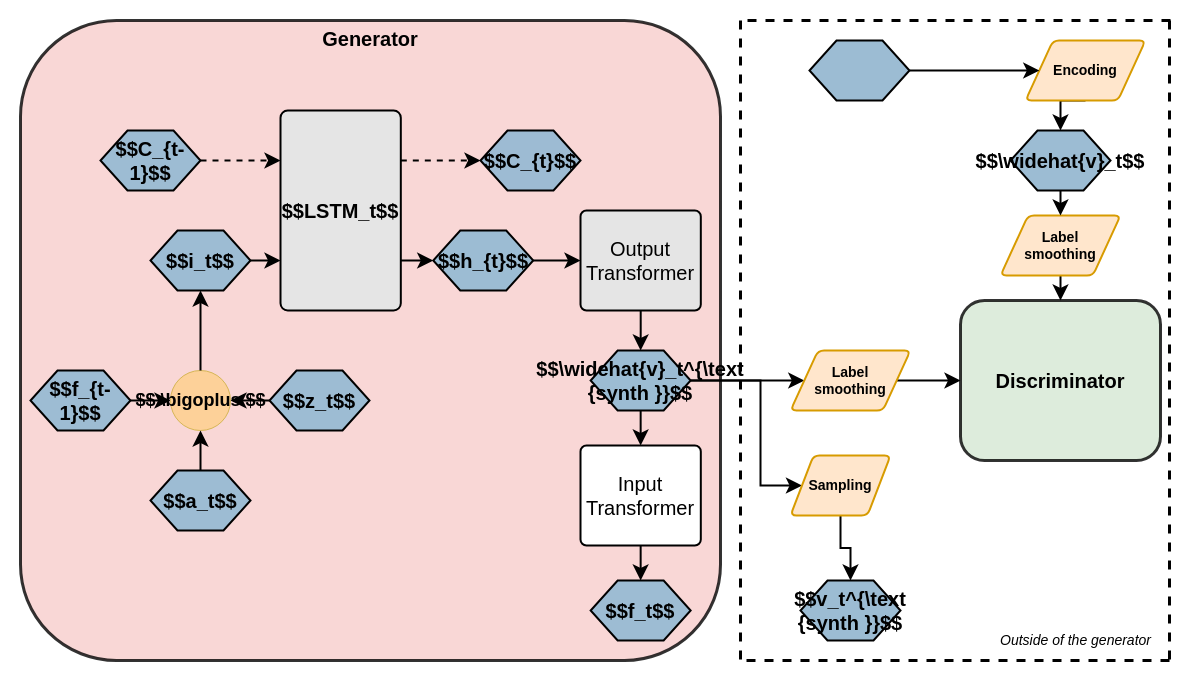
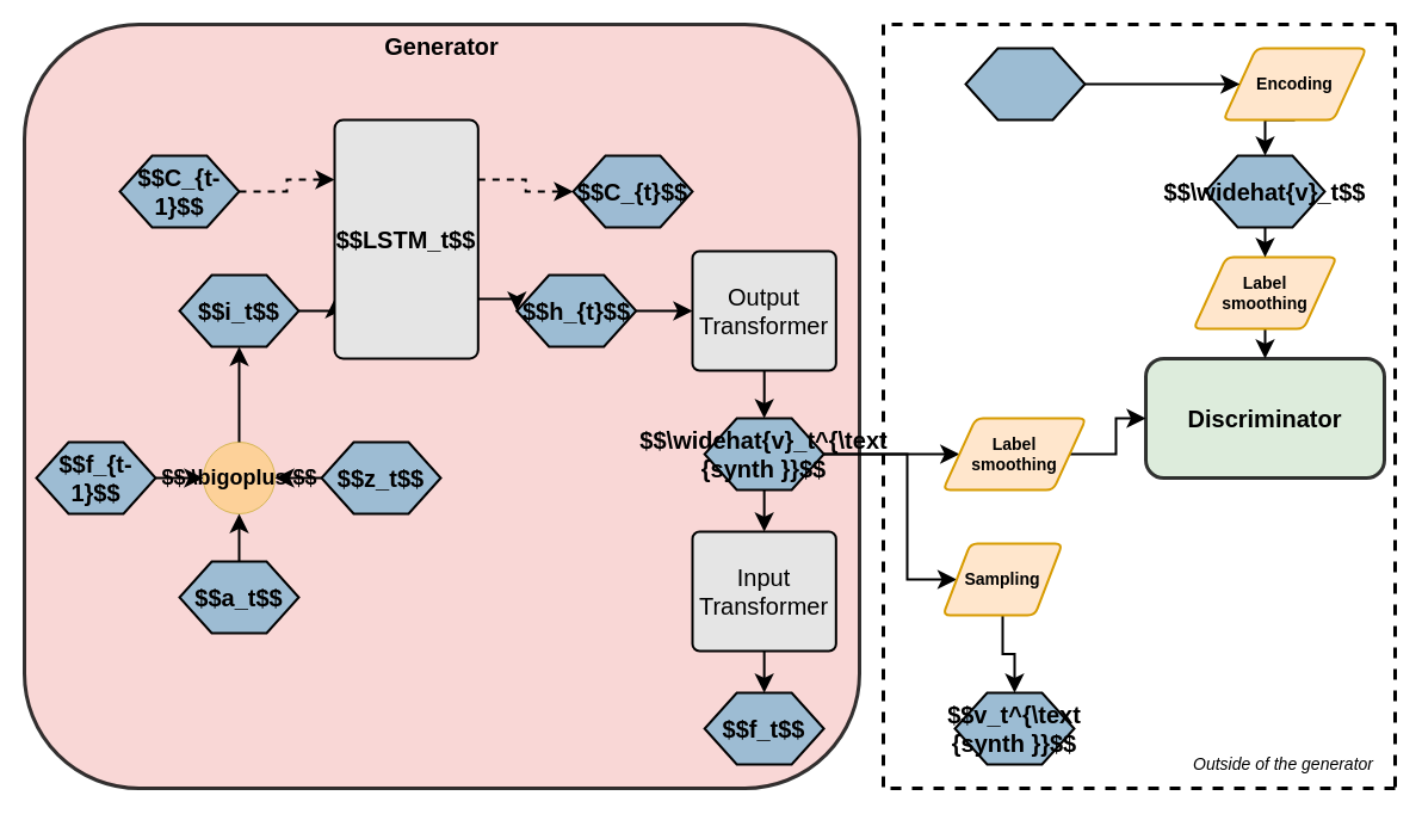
- <mxCell id="20" value="&lt;b&gt;&lt;font style=&quot;font-size: 20px;&quot;&gt;$$LSTM_t$$&lt;/font&gt;&lt;/b&gt;" style="rounded=1;whiteSpace=wrap;html=1;glass=0;arcSize=6;strokeWidth=2;fillColor=#e5e5e5;" vertex="1" parent="1"><mxGeometry x="280" y="110" width="120.31" height="200" as="geometry" /></mxCell>
+ <mxCell id="20" value="&lt;b&gt;&lt;font style=&quot;font-size: 20px;&quot;&gt;$$LSTM_t$$&lt;/font&gt;&lt;/b&gt;" style="rounded=1;whiteSpace=wrap;html=1;glass=0;arcSize=6;strokeWidth=2;fillColor=#e5e5e5;" vertex="1" parent="1"><mxGeometry x="280" y="100" width="120.31" height="200" as="geometry" /></mxCell>
- <mxCell id="40" value="&lt;span style=&quot;font-size: 20px;&quot;&gt;&lt;font style=&quot;font-size: 20px;&quot;&gt;Discriminator&lt;/font&gt;&lt;/span&gt;" style="rounded=1;whiteSpace=wrap;html=1;fillColor=#d5e8d4;strokeColor=#000000;strokeWidth=3;verticalAlign=middle;fontFamily=Helvetica;fontSize=20;fontStyle=1;opacity=80;" vertex="1" parent="1"><mxGeometry x="960" y="300" width="200" height="160" as="geometry" /></mxCell>
+ <mxCell id="40" value="&lt;span style=&quot;font-size: 20px;&quot;&gt;&lt;font style=&quot;font-size: 20px;&quot;&gt;Discriminator&lt;/font&gt;&lt;/span&gt;" style="rounded=1;whiteSpace=wrap;html=1;fillColor=#d5e8d4;strokeColor=#000000;strokeWidth=3;verticalAlign=middle;fontFamily=Helvetica;fontSize=20;fontStyle=1;opacity=80;" vertex="1" parent="1"><mxGeometry x="960" y="300" width="200" height="100" as="geometry" /></mxCell>
- <mxCell id="37" value="&lt;span&gt;&lt;font style=&quot;font-size: 20px;&quot;&gt;Input&lt;br&gt;Transformer&lt;br&gt;&lt;/font&gt;&lt;/span&gt;" style="rounded=1;whiteSpace=wrap;html=1;glass=0;arcSize=6;strokeWidth=2;fillColor=#ffffff;fontStyle=0;" vertex="1" parent="1"><mxGeometry x="580" y="445" width="120.31" height="100" as="geometry" /></mxCell>
+ <mxCell id="37" value="&lt;span&gt;&lt;font style=&quot;font-size: 20px;&quot;&gt;Input&lt;br&gt;Transformer&lt;br&gt;&lt;/font&gt;&lt;/span&gt;" style="rounded=1;whiteSpace=wrap;html=1;glass=0;arcSize=6;strokeWidth=2;fillColor=#e5e5e5;fontStyle=0" vertex="1" parent="1"><mxGeometry x="580" y="445" width="120.31" height="100" as="geometry" /></mxCell>
